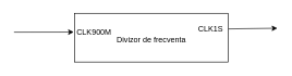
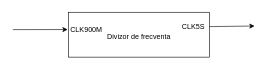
- <mxCell id="6" value="&lt;font color=&quot;#000000&quot;&gt;CLK1S&lt;/font&gt;" style="text;html=1;strokeColor=none;fillColor=none;align=center;verticalAlign=middle;whiteSpace=wrap;rounded=0;" vertex="1" parent="1"><mxGeometry x="292" y="29" width="60" height="30" as="geometry" /></mxCell>
+ <mxCell id="6" value="&lt;font color=&quot;#000000&quot;&gt;CLK5S&lt;/font&gt;" style="text;html=1;strokeColor=none;fillColor=none;align=center;verticalAlign=middle;whiteSpace=wrap;rounded=0;" vertex="1" parent="1"><mxGeometry x="292" y="29" width="60" height="30" as="geometry" /></mxCell>
